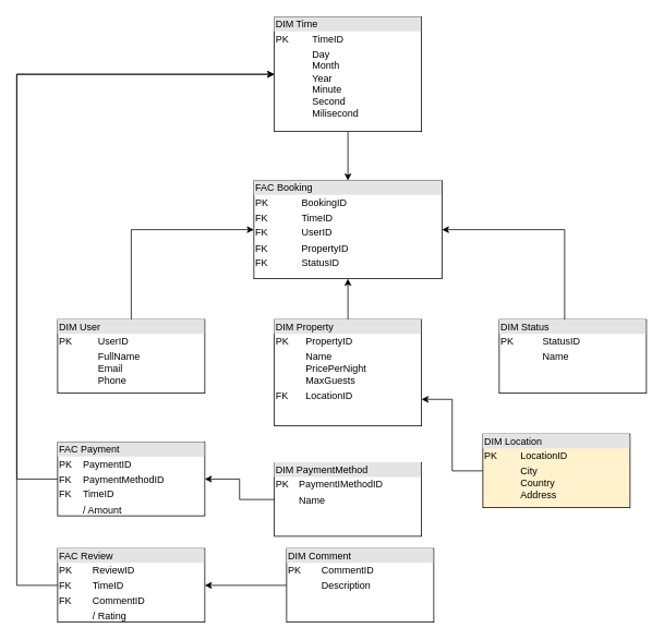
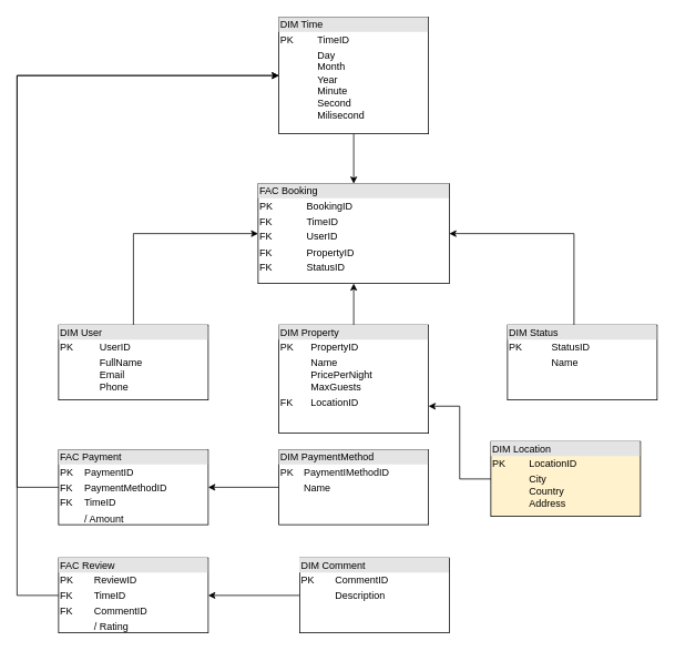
- <mxCell id="8" value="&lt;div style=&quot;box-sizing: border-box; width: 100%; background: rgb(228, 228, 228); padding: 2px;&quot;&gt;DIM PaymentMethod&lt;/div&gt;&lt;table style=&quot;width:100%;font-size:1em;&quot; cellpadding=&quot;2&quot; cellspacing=&quot;0&quot;&gt;&lt;tbody&gt;&lt;tr&gt;&lt;td&gt;PK&lt;/td&gt;&lt;td&gt;PaymentIMethodID&lt;/td&gt;&lt;/tr&gt;&lt;tr&gt;&lt;td&gt;&lt;br&gt;&lt;/td&gt;&lt;td&gt;Name&lt;/td&gt;&lt;/tr&gt;&lt;tr&gt;&lt;td&gt;&lt;/td&gt;&lt;td&gt;&lt;br&gt;&lt;/td&gt;&lt;/tr&gt;&lt;/tbody&gt;&lt;/table&gt;" style="verticalAlign=top;align=left;overflow=fill;html=1;whiteSpace=wrap;" vertex="1" parent="1"><mxGeometry x="335" y="565" width="180" height="90" as="geometry" /></mxCell>
+ <mxCell id="8" value="&lt;div style=&quot;box-sizing: border-box; width: 100%; background: rgb(228, 228, 228); padding: 2px;&quot;&gt;DIM PaymentMethod&lt;/div&gt;&lt;table style=&quot;width:100%;font-size:1em;&quot; cellpadding=&quot;2&quot; cellspacing=&quot;0&quot;&gt;&lt;tbody&gt;&lt;tr&gt;&lt;td&gt;PK&lt;/td&gt;&lt;td&gt;PaymentIMethodID&lt;/td&gt;&lt;/tr&gt;&lt;tr&gt;&lt;td&gt;&lt;br&gt;&lt;/td&gt;&lt;td&gt;Name&lt;/td&gt;&lt;/tr&gt;&lt;tr&gt;&lt;td&gt;&lt;/td&gt;&lt;td&gt;&lt;br&gt;&lt;/td&gt;&lt;/tr&gt;&lt;/tbody&gt;&lt;/table&gt;" style="verticalAlign=top;align=left;overflow=fill;html=1;whiteSpace=wrap;" vertex="1" parent="1"><mxGeometry x="335" y="540" width="180" height="90" as="geometry" /></mxCell>
- <mxCell id="18" value="&lt;div style=&quot;box-sizing: border-box; width: 100%; background: rgb(228, 228, 228); padding: 2px;&quot;&gt;DIM Comment&lt;/div&gt;&lt;table style=&quot;width:100%;font-size:1em;&quot; cellpadding=&quot;2&quot; cellspacing=&quot;0&quot;&gt;&lt;tbody&gt;&lt;tr&gt;&lt;td&gt;PK&lt;/td&gt;&lt;td&gt;CommentID&lt;/td&gt;&lt;/tr&gt;&lt;tr&gt;&lt;td&gt;&lt;br&gt;&lt;/td&gt;&lt;td&gt;Description&lt;/td&gt;&lt;/tr&gt;&lt;tr&gt;&lt;td&gt;&lt;/td&gt;&lt;td&gt;&lt;br&gt;&lt;/td&gt;&lt;/tr&gt;&lt;/tbody&gt;&lt;/table&gt;" style="verticalAlign=top;align=left;overflow=fill;html=1;whiteSpace=wrap;" vertex="1" parent="1"><mxGeometry x="350" y="670" width="180" height="90" as="geometry" /></mxCell>
+ <mxCell id="18" value="&lt;div style=&quot;box-sizing: border-box; width: 100%; background: rgb(228, 228, 228); padding: 2px;&quot;&gt;DIM Comment&lt;/div&gt;&lt;table style=&quot;width:100%;font-size:1em;&quot; cellpadding=&quot;2&quot; cellspacing=&quot;0&quot;&gt;&lt;tbody&gt;&lt;tr&gt;&lt;td&gt;PK&lt;/td&gt;&lt;td&gt;CommentID&lt;/td&gt;&lt;/tr&gt;&lt;tr&gt;&lt;td&gt;&lt;br&gt;&lt;/td&gt;&lt;td&gt;Description&lt;/td&gt;&lt;/tr&gt;&lt;tr&gt;&lt;td&gt;&lt;/td&gt;&lt;td&gt;&lt;br&gt;&lt;/td&gt;&lt;/tr&gt;&lt;/tbody&gt;&lt;/table&gt;" style="verticalAlign=top;align=left;overflow=fill;html=1;whiteSpace=wrap;" vertex="1" parent="1"><mxGeometry x="360" y="670" width="180" height="90" as="geometry" /></mxCell>
